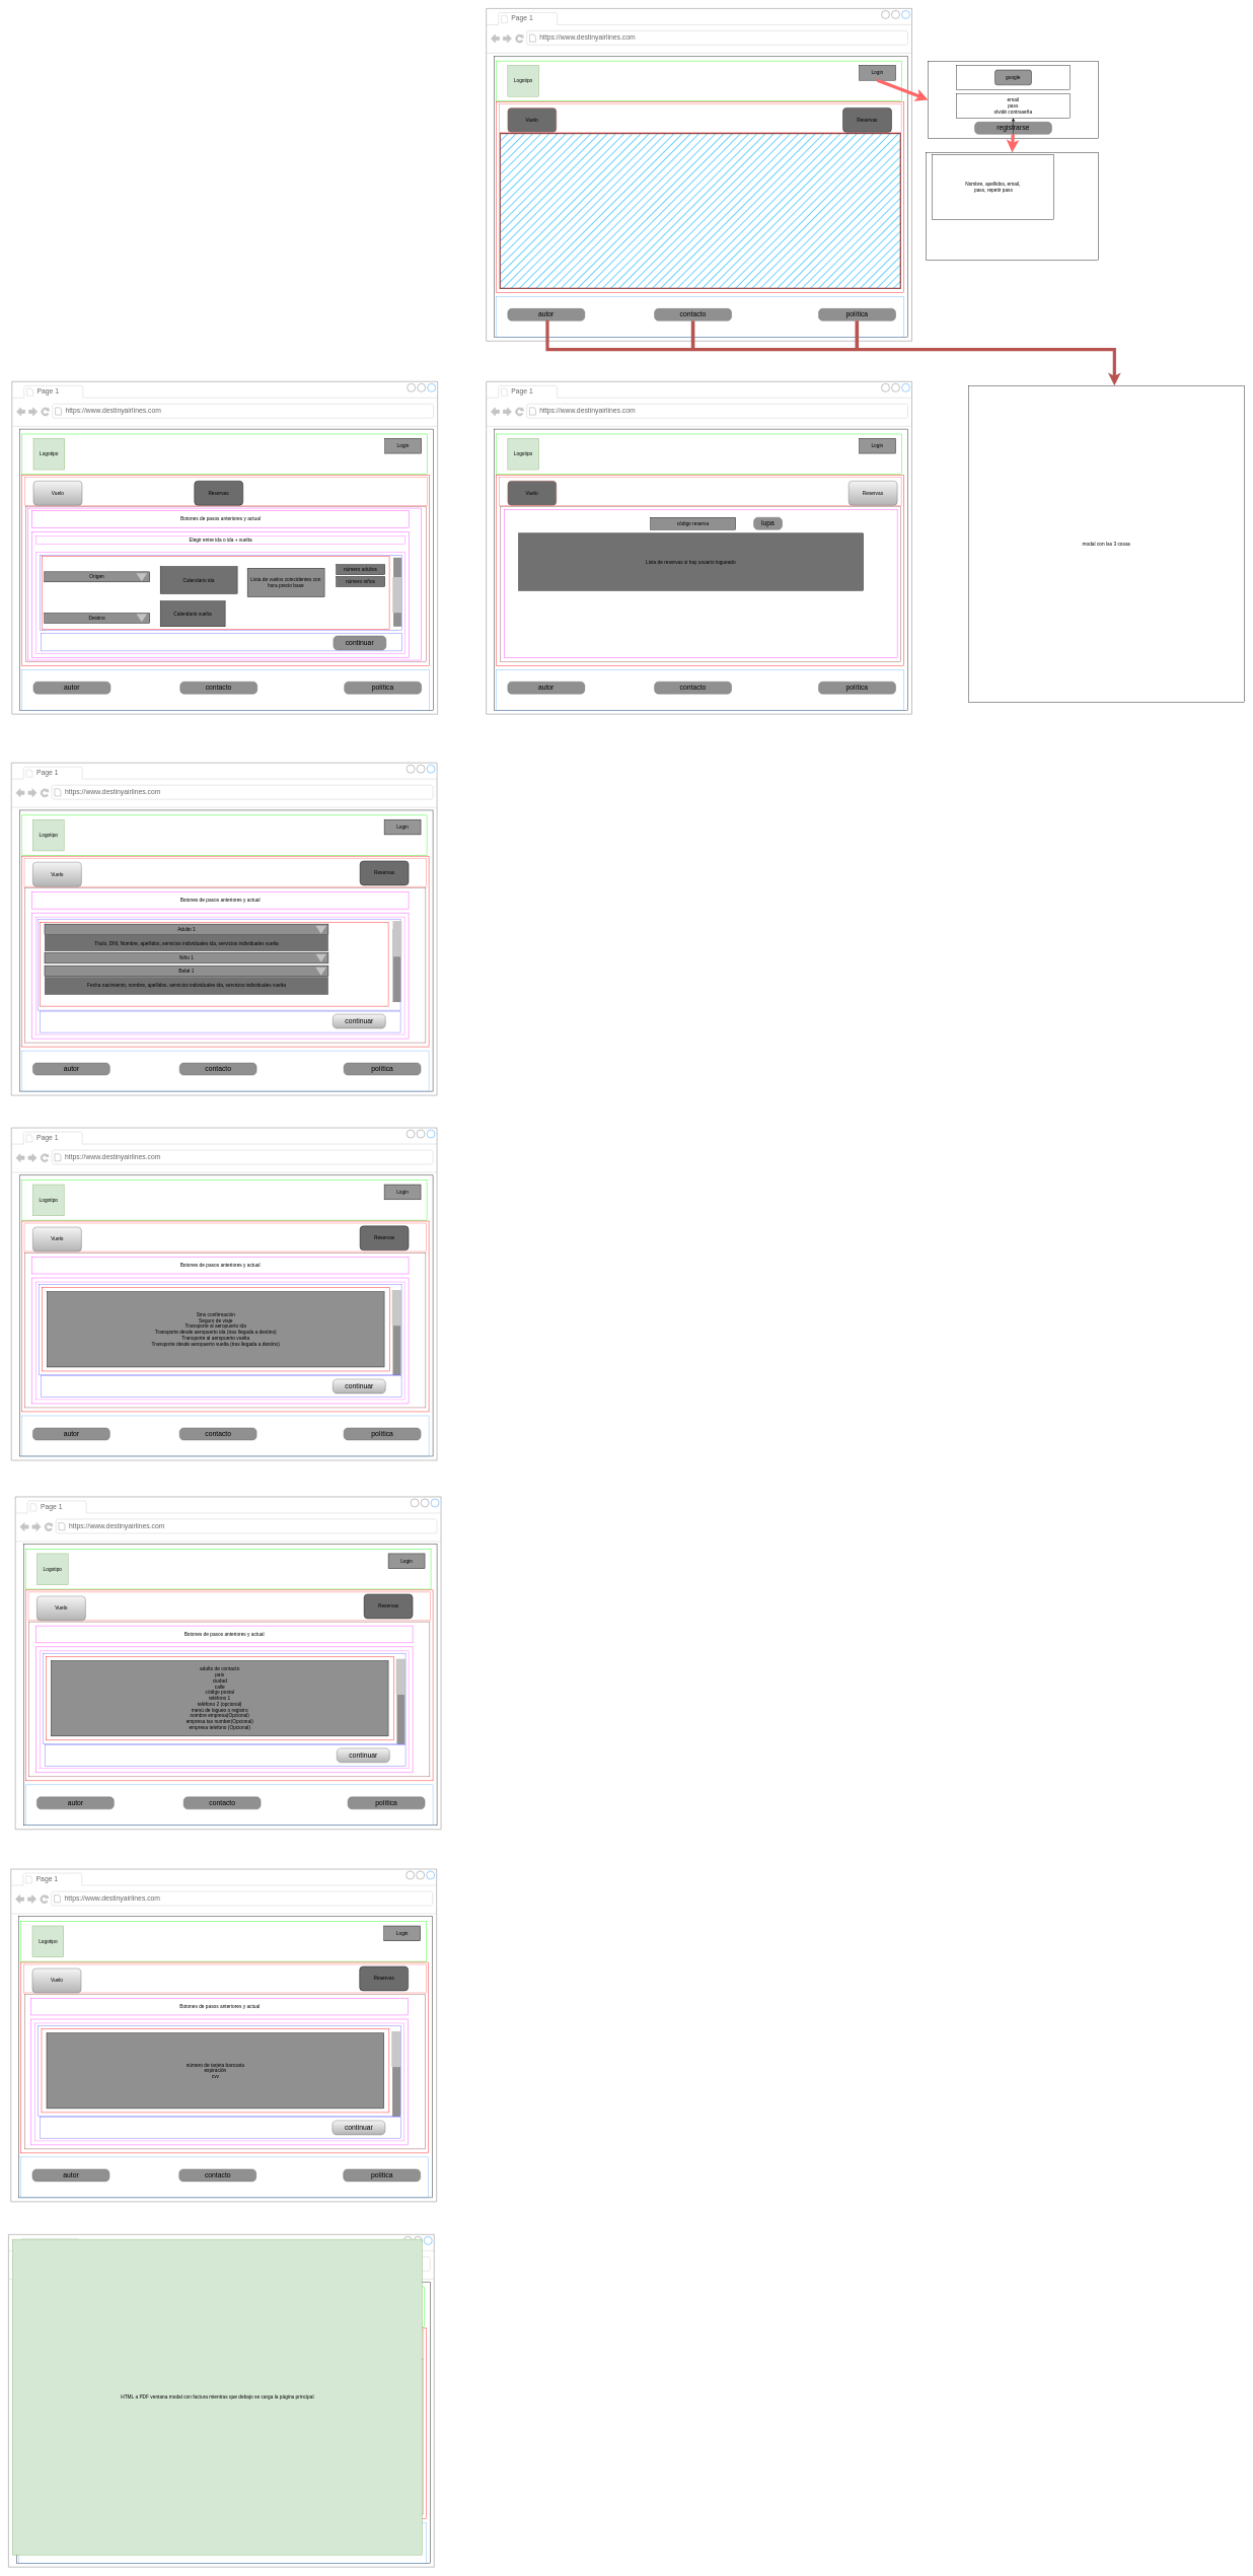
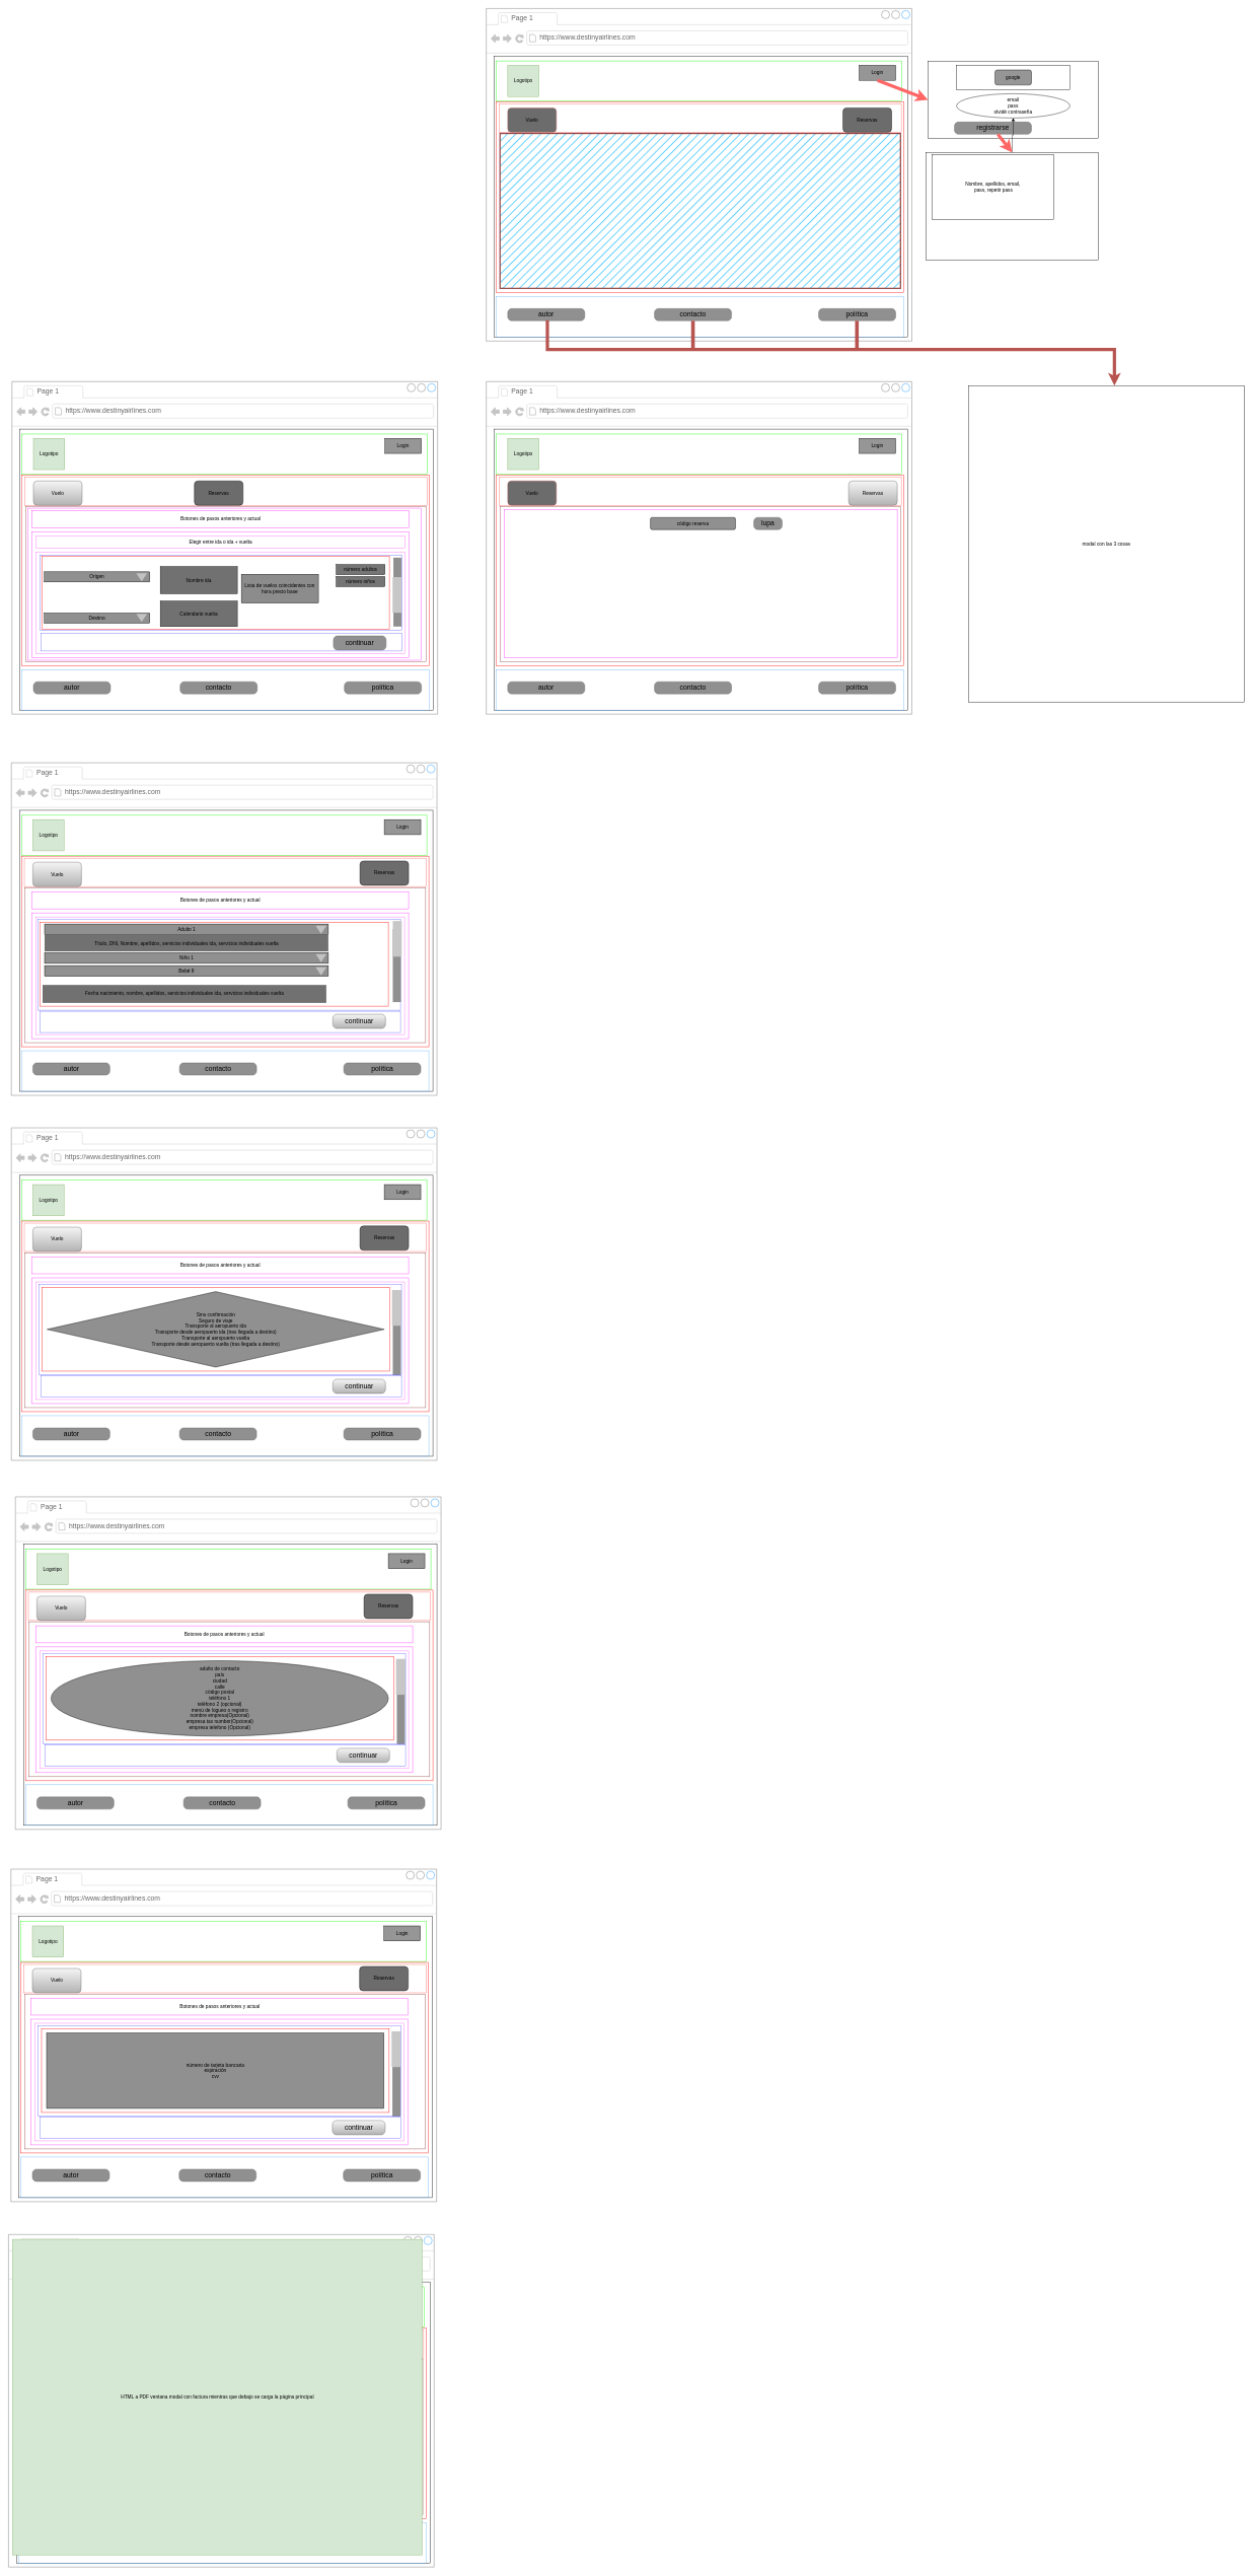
- <mxCell id="223" value="email&lt;br style=&quot;border-color: var(--border-color);&quot;&gt;pass&lt;br style=&quot;border-color: var(--border-color);&quot;&gt;olvidé contraseña" style="rounded=0;whiteSpace=wrap;html=1;" parent="1" vertex="1"><mxGeometry x="2359" y="230" width="280" height="60" as="geometry" /></mxCell>
+ <mxCell id="223" value="email&lt;br style=&quot;border-color: var(--border-color);&quot;&gt;pass&lt;br style=&quot;border-color: var(--border-color);&quot;&gt;olvidé contraseña" style="ellipse;whiteSpace=wrap;html=1;" parent="1" vertex="1"><mxGeometry x="2359" y="230" width="280" height="60" as="geometry" /></mxCell>
- <mxCell id="222" value="registrarse" style="strokeWidth=1;shadow=0;dashed=0;align=center;html=1;shape=mxgraph.mockup.buttons.button;strokeColor=#666666;mainText=;buttonStyle=round;fontSize=17;fontStyle=0;fillColor=#909090;whiteSpace=wrap;rounded=0;labelBackgroundColor=none;" parent="1" vertex="1"><mxGeometry x="2404" y="300" width="190" height="30" as="geometry" /></mxCell>
+ <mxCell id="222" value="registrarse" style="strokeWidth=1;shadow=0;dashed=0;align=center;html=1;shape=mxgraph.mockup.buttons.button;strokeColor=#666666;mainText=;buttonStyle=round;fontSize=17;fontStyle=0;fillColor=#909090;whiteSpace=wrap;rounded=0;labelBackgroundColor=none;" parent="1" vertex="1"><mxGeometry x="2354" y="300" width="190" height="30" as="geometry" /></mxCell>
- <mxCell id="73" value="código reserva" style="rounded=0;whiteSpace=wrap;html=1;fillColor=#909090;" parent="57" vertex="1"><mxGeometry x="405" y="335" width="210" height="30" as="geometry" /></mxCell>
+ <mxCell id="73" value="código reserva" style="whiteSpace=wrap;html=1;fillColor=#909090;rounded=1;" parent="57" vertex="1"><mxGeometry x="405" y="335" width="210" height="30" as="geometry" /></mxCell>
- <mxCell id="41" value="Elegir entre ida o ida + vuelta" style="rounded=0;whiteSpace=wrap;html=1;fillColor=none;strokeColor=#FF66FF;" parent="20" vertex="1"><mxGeometry x="60" y="380" width="910" height="20" as="geometry" /></mxCell>
+ <mxCell id="41" value="Elegir entre ida o ida + vuelta" style="rounded=0;whiteSpace=wrap;html=1;fillColor=none;strokeColor=#FF66FF;" parent="20" vertex="1"><mxGeometry x="60" y="380" width="910" height="30" as="geometry" /></mxCell>
- <mxCell id="75" value="Lista de reservas si hay usuario logueado" style="rounded=0;whiteSpace=wrap;html=1;fillColor=#717171;" parent="57" vertex="1"><mxGeometry x="80" y="374" width="850" height="141" as="geometry" /></mxCell>
- <mxCell id="50" value="Calendario ida" style="rounded=0;whiteSpace=wrap;html=1;fillColor=#717171;" parent="20" vertex="1"><mxGeometry x="366" y="456" width="190" height="67" as="geometry" /></mxCell>
+ <mxCell id="50" value="Nombre ida" style="rounded=0;whiteSpace=wrap;html=1;fillColor=#717171;" parent="20" vertex="1"><mxGeometry x="366" y="456" width="190" height="67" as="geometry" /></mxCell>
- <mxCell id="52" value="Lista de vuelos coincidentes con hora precio base" style="rounded=0;whiteSpace=wrap;html=1;fillColor=#8c8c8c;" parent="20" vertex="1"><mxGeometry x="581" y="460" width="190" height="71" as="geometry" /></mxCell>
+ <mxCell id="52" value="Lista de vuelos coincidentes con hora precio base" style="rounded=0;whiteSpace=wrap;html=1;fillColor=#8c8c8c;" parent="20" vertex="1"><mxGeometry x="566" y="475" width="190" height="71" as="geometry" /></mxCell>
- <mxCell id="51" value="Calendario vuelta" style="rounded=0;whiteSpace=wrap;html=1;fillColor=#717171;" parent="20" vertex="1"><mxGeometry x="366" y="541" width="160" height="63" as="geometry" /></mxCell>
+ <mxCell id="51" value="Calendario vuelta" style="rounded=0;whiteSpace=wrap;html=1;fillColor=#717171;" parent="20" vertex="1"><mxGeometry x="366" y="541" width="190" height="63" as="geometry" /></mxCell>
- <mxCell id="108" value="Bebé 1" style="rounded=0;whiteSpace=wrap;html=1;fillColor=#909090;" parent="1" vertex="1"><mxGeometry x="109.5" y="2380" width="700" height="26.5" as="geometry" /></mxCell>
+ <mxCell id="108" value="Bebé 9" style="rounded=0;whiteSpace=wrap;html=1;fillColor=#909090;" parent="1" vertex="1"><mxGeometry x="109.5" y="2380" width="700" height="26.5" as="geometry" /></mxCell>
- <mxCell id="110" value="Fecha nacimiento, nombre, apellidos, servicios individuales ida, servicios individuales vuelta" style="rounded=0;whiteSpace=wrap;html=1;fillColor=#717171;strokeColor=none;" parent="1" vertex="1"><mxGeometry x="109.5" y="2407.67" width="700" height="44.33" as="geometry" /></mxCell>
+ <mxCell id="110" value="Fecha nacimiento, nombre, apellidos, servicios individuales ida, servicios individuales vuelta" style="rounded=0;whiteSpace=wrap;html=1;fillColor=#717171;strokeColor=none;" parent="1" vertex="1"><mxGeometry x="104.5" y="2427.67" width="700" height="44.33" as="geometry" /></mxCell>
- <mxCell id="136" value="Sms confirmación&lt;br&gt;Seguro de viaje&lt;br&gt;Transporte al aeropuerto ida&lt;br&gt;Transporte desde aeropuerto ida (tras llegada a destino)&lt;br&gt;Transporte al aeropuerto vuelta&lt;br&gt;Transporte desde aeropuerto vuelta (tras llegada a destino)" style="rounded=0;whiteSpace=wrap;html=1;fillColor=#909090;" parent="111" vertex="1"><mxGeometry x="88" y="404" width="832" height="186" as="geometry" /></mxCell>
+ <mxCell id="136" value="Sms confirmación&lt;br&gt;Seguro de viaje&lt;br&gt;Transporte al aeropuerto ida&lt;br&gt;Transporte desde aeropuerto ida (tras llegada a destino)&lt;br&gt;Transporte al aeropuerto vuelta&lt;br&gt;Transporte desde aeropuerto vuelta (tras llegada a destino)" style="rhombus;whiteSpace=wrap;html=1;fillColor=#909090;" parent="111" vertex="1"><mxGeometry x="88" y="404" width="832" height="186" as="geometry" /></mxCell>
- <mxCell id="164" value="adulto de contacto&lt;br&gt;país&lt;br&gt;ciudad&lt;br&gt;calle&lt;br&gt;código postal&lt;br&gt;teléfono 1&lt;br&gt;teléfono 2 (opcional)&lt;br&gt;menú de logueo o registro&lt;br&gt;nombre empresa(Opcional)&lt;br&gt;empresa tax number(Opcional)&lt;br&gt;empresa telefono (Opcional)" style="rounded=0;whiteSpace=wrap;html=1;fillColor=#909090;" parent="139" vertex="1"><mxGeometry x="88" y="404" width="832" height="186" as="geometry" /></mxCell>
+ <mxCell id="164" value="adulto de contacto&lt;br&gt;país&lt;br&gt;ciudad&lt;br&gt;calle&lt;br&gt;código postal&lt;br&gt;teléfono 1&lt;br&gt;teléfono 2 (opcional)&lt;br&gt;menú de logueo o registro&lt;br&gt;nombre empresa(Opcional)&lt;br&gt;empresa tax number(Opcional)&lt;br&gt;empresa telefono (Opcional)" style="ellipse;whiteSpace=wrap;html=1;fillColor=#909090;" parent="139" vertex="1"><mxGeometry x="88" y="404" width="832" height="186" as="geometry" /></mxCell>
